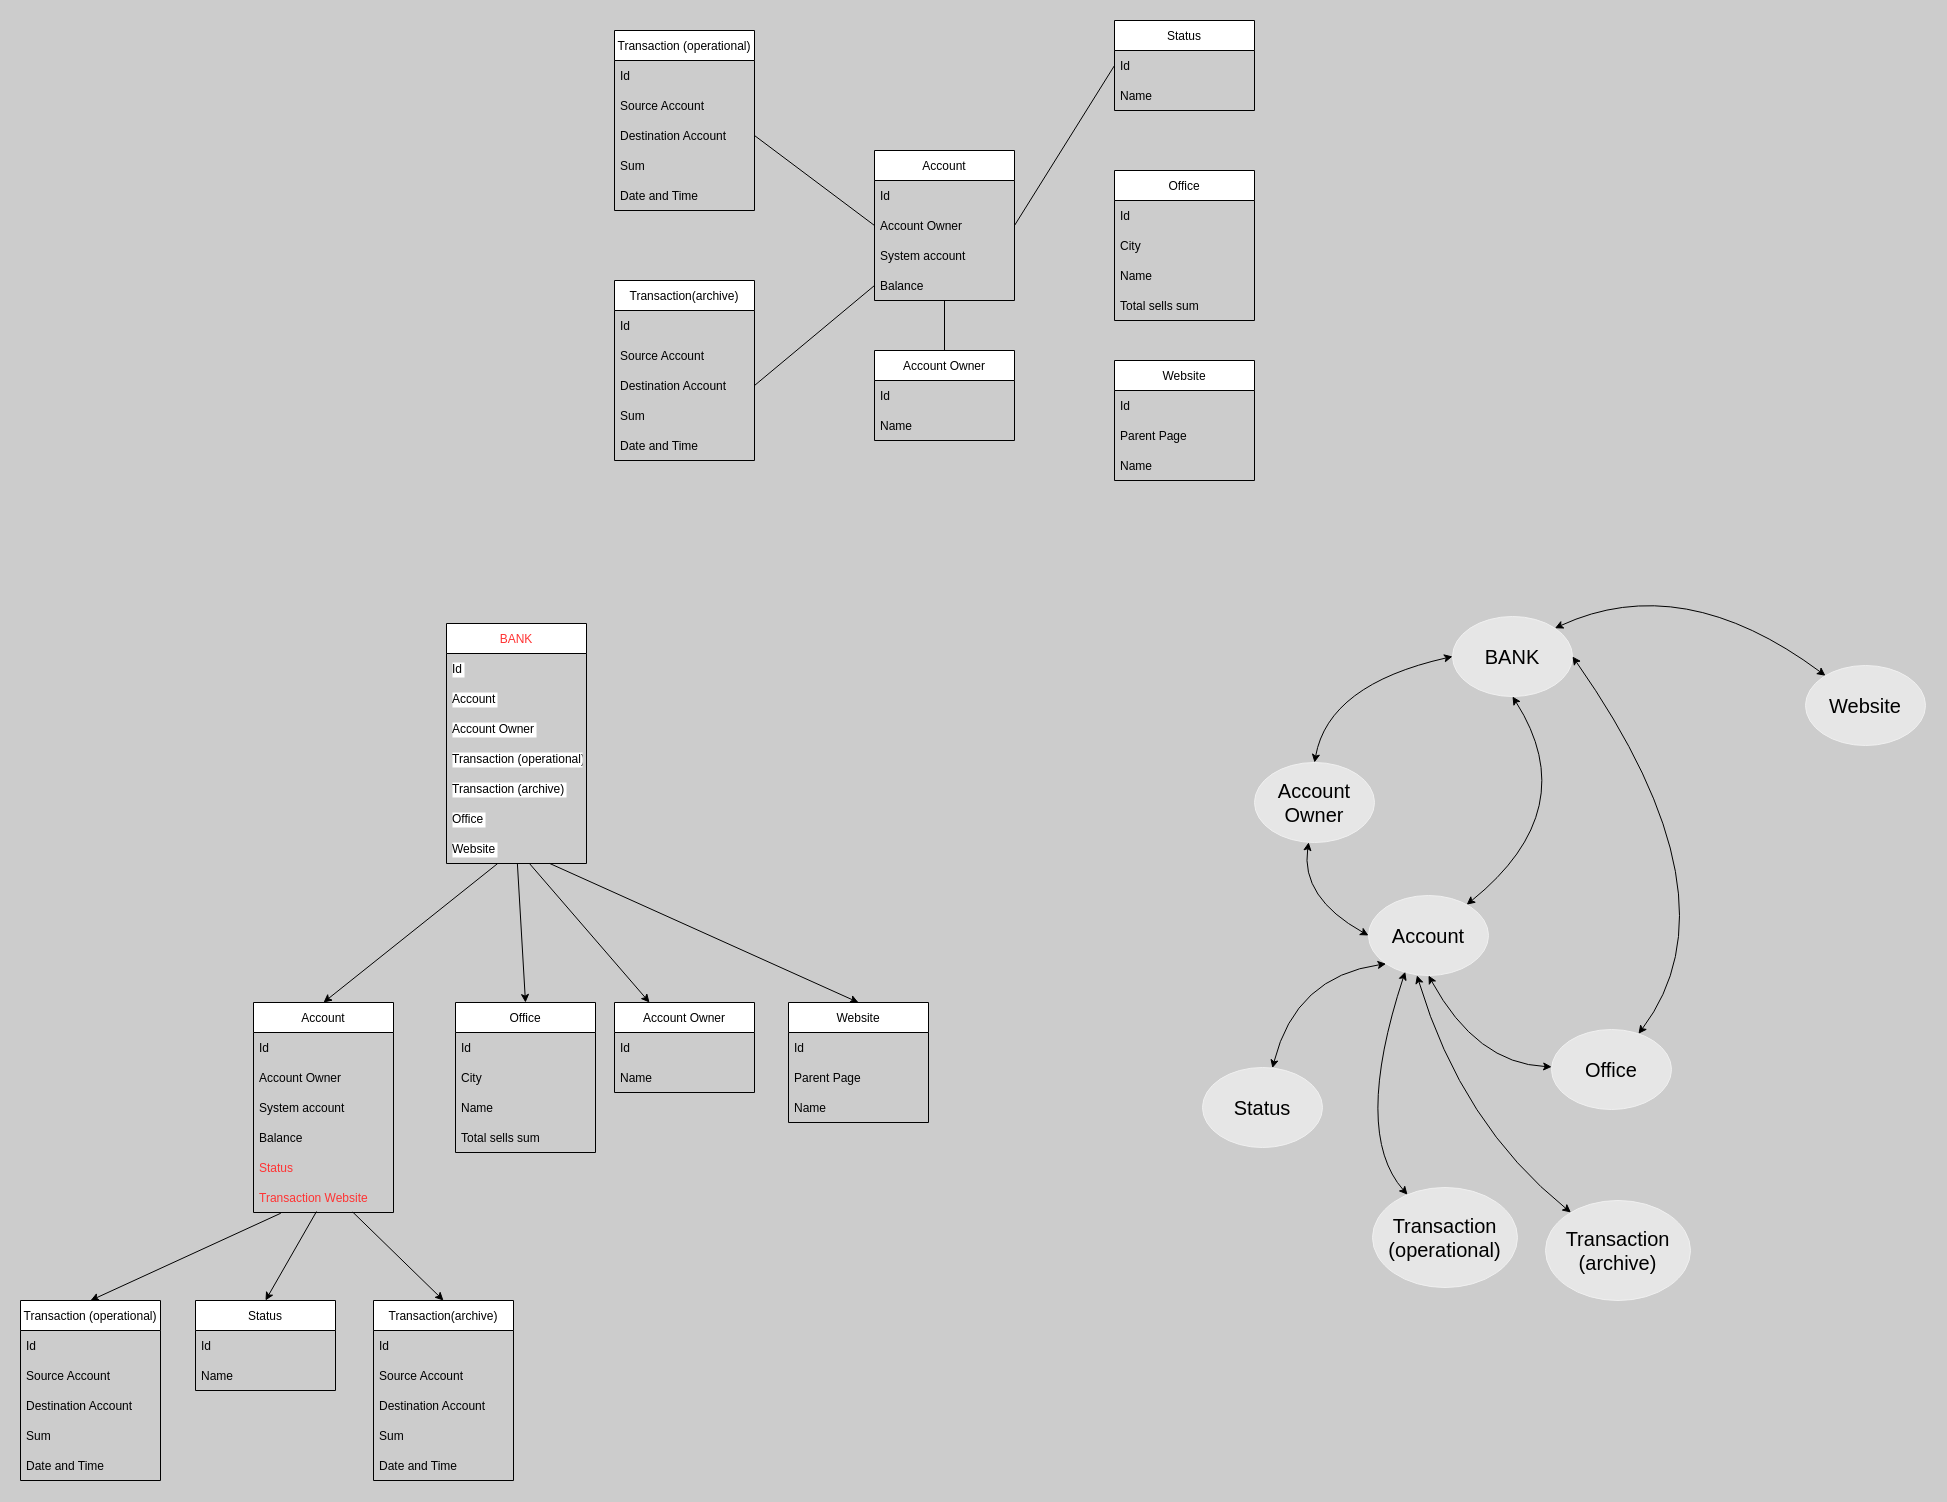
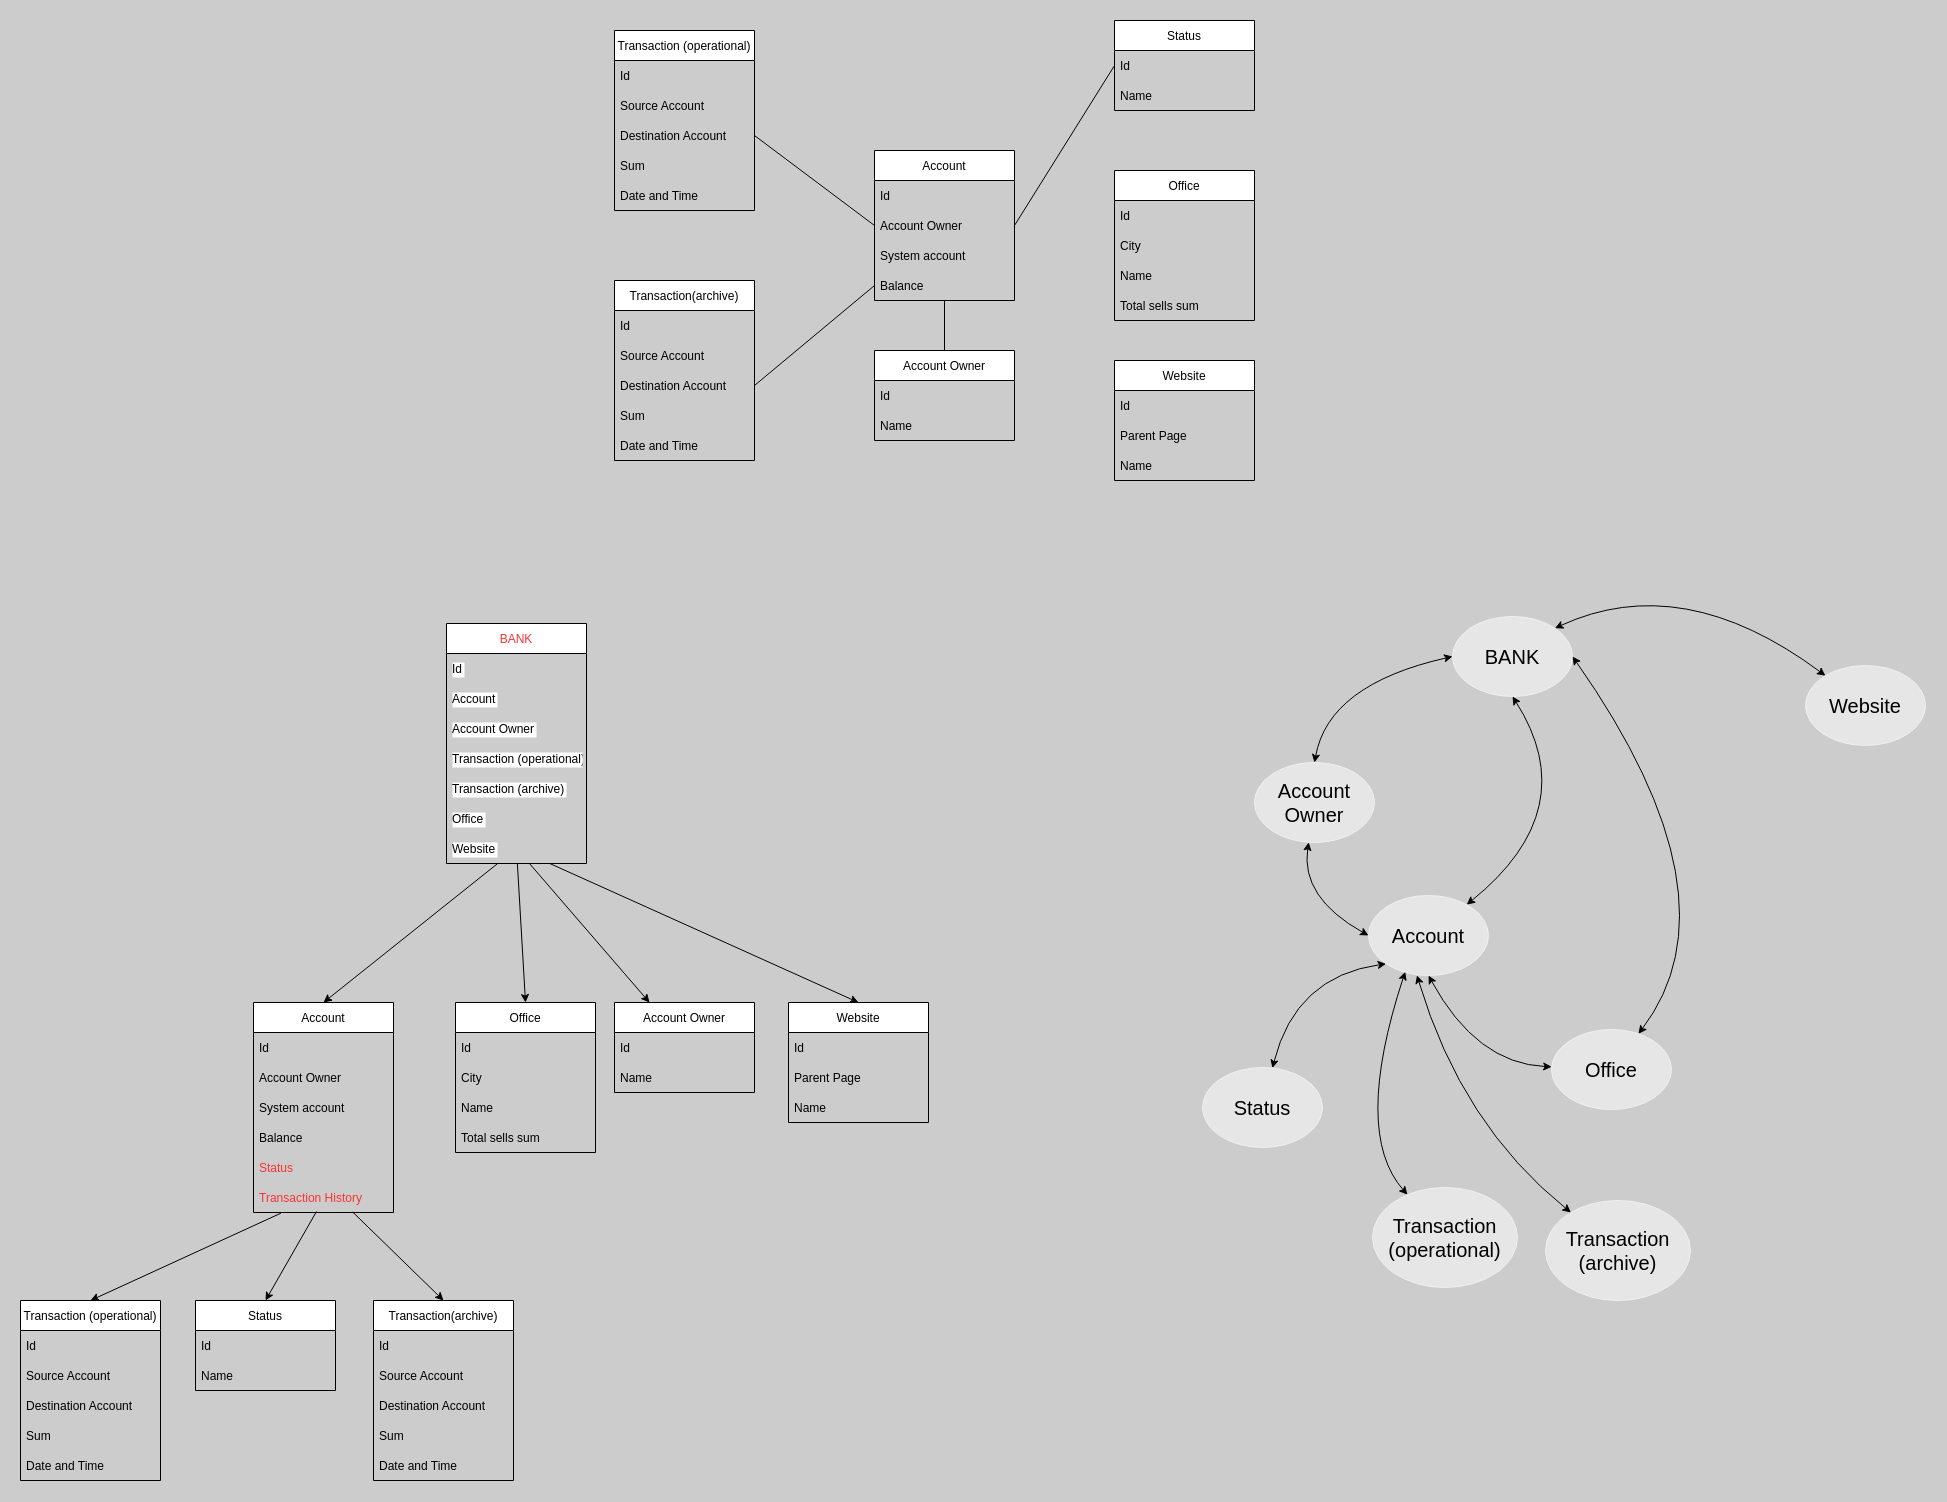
- <mxCell id="51" value="Transaction Website" style="text;strokeColor=none;fillColor=none;align=left;verticalAlign=middle;spacingLeft=4;spacingRight=4;overflow=hidden;points=[[0,0.5],[1,0.5]];portConstraint=eastwest;rotatable=0;labelBackgroundColor=none;fontColor=#FF3333;" parent="45" vertex="1"><mxGeometry y="180" width="140" height="30" as="geometry" /></mxCell>
+ <mxCell id="51" value="Transaction History" style="text;strokeColor=none;fillColor=none;align=left;verticalAlign=middle;spacingLeft=4;spacingRight=4;overflow=hidden;points=[[0,0.5],[1,0.5]];portConstraint=eastwest;rotatable=0;labelBackgroundColor=none;fontColor=#FF3333;" parent="45" vertex="1"><mxGeometry y="180" width="140" height="30" as="geometry" /></mxCell>
